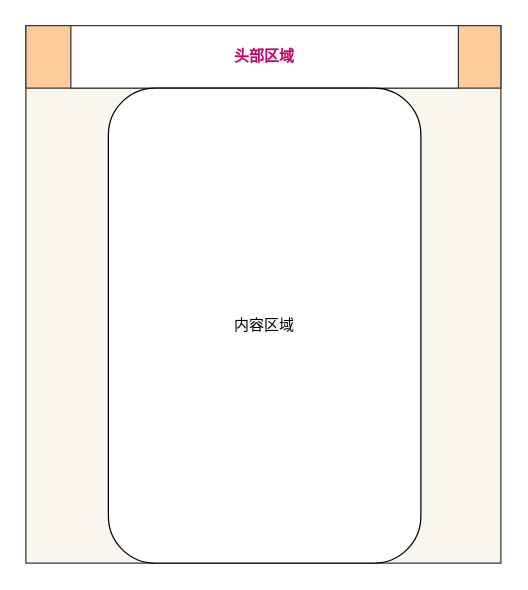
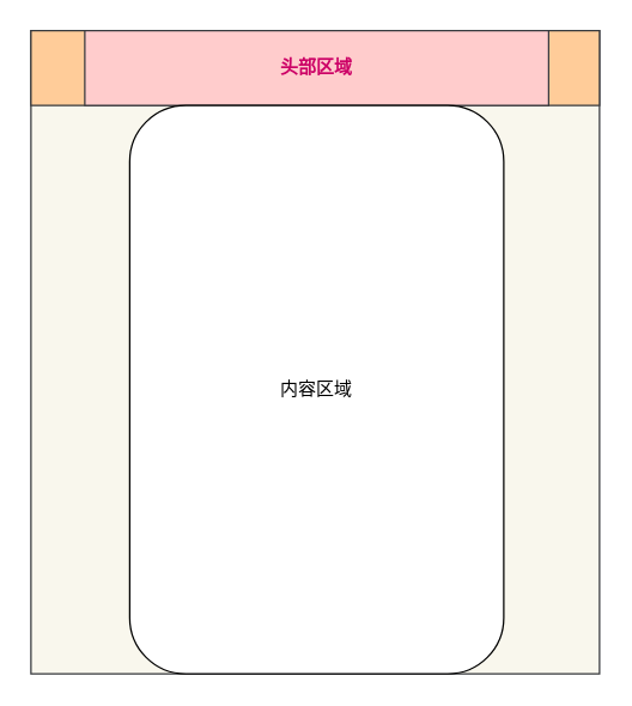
- <mxCell id="4" value="&lt;b&gt;&lt;font color=&quot;#cc0066&quot;&gt;头部区域&lt;/font&gt;&lt;/b&gt;" style="rounded=0;whiteSpace=wrap;html=1;fillColor=#ffffff;strokeColor=#36393d;" parent="1" vertex="1"><mxGeometry x="56" y="20" width="310" height="50" as="geometry" /></mxCell>
+ <mxCell id="4" value="&lt;b&gt;&lt;font color=&quot;#cc0066&quot;&gt;头部区域&lt;/font&gt;&lt;/b&gt;" style="rounded=0;whiteSpace=wrap;html=1;fillColor=#ffcccc;strokeColor=#36393d;" parent="1" vertex="1"><mxGeometry x="56" y="20" width="310" height="50" as="geometry" /></mxCell>
